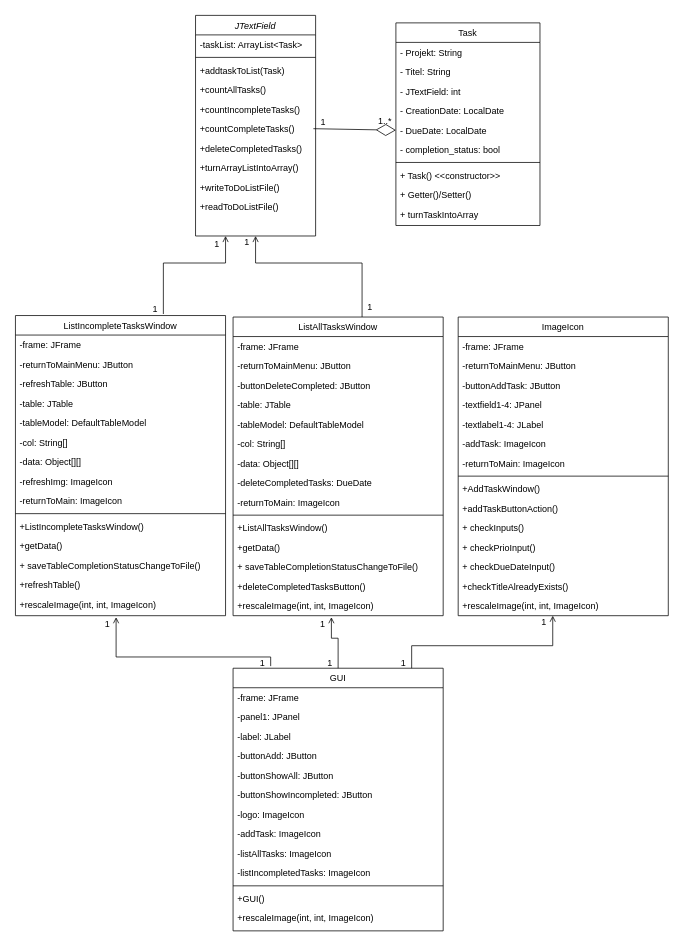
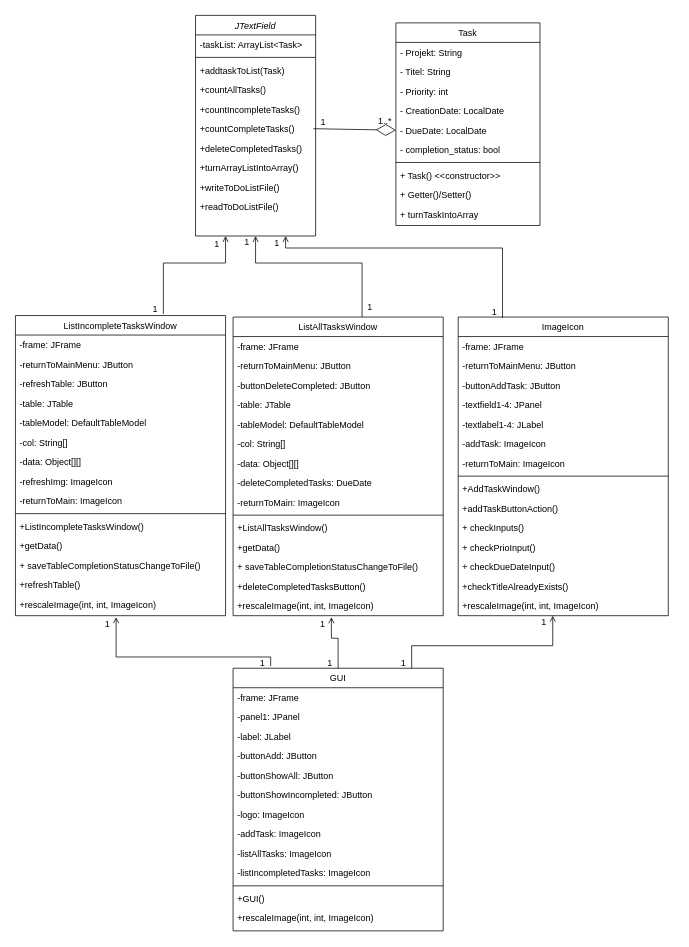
- <mxCell id="32" value="- JTextField: int" style="text;align=left;verticalAlign=top;spacingLeft=4;spacingRight=4;overflow=hidden;rotatable=0;points=[[0,0.5],[1,0.5]];portConstraint=eastwest;rounded=0;shadow=0;html=0;" parent="29" vertex="1"><mxGeometry y="78" width="192" height="26" as="geometry" /></mxCell>
+ <mxCell id="32" value="- Priority: int" style="text;align=left;verticalAlign=top;spacingLeft=4;spacingRight=4;overflow=hidden;rotatable=0;points=[[0,0.5],[1,0.5]];portConstraint=eastwest;rounded=0;shadow=0;html=0;" parent="29" vertex="1"><mxGeometry y="78" width="192" height="26" as="geometry" /></mxCell>
+ <mxCell id="82" value="" style="endArrow=open;shadow=0;strokeWidth=1;rounded=0;curved=0;endFill=1;edgeStyle=elbowEdgeStyle;elbow=vertical;exitX=0.211;exitY=0.003;exitDx=0;exitDy=0;exitPerimeter=0;entryX=0.75;entryY=1;entryDx=0;entryDy=0;" parent="1" source="66" target="2" edge="1"><mxGeometry x="0.5" y="41" relative="1" as="geometry"><mxPoint x="702" y="410" as="sourcePoint" /><mxPoint x="420" y="300" as="targetPoint" /><mxPoint x="-40" y="32" as="offset" /><Array as="points"><mxPoint x="530" y="330" /><mxPoint x="780" y="422" /></Array></mxGeometry></mxCell>
+ <mxCell id="83" value="1" style="resizable=0;align=left;verticalAlign=bottom;labelBackgroundColor=none;fontSize=12;" parent="82" connectable="0" vertex="1"><mxGeometry x="-1" relative="1" as="geometry"><mxPoint x="-16" as="offset" /></mxGeometry></mxCell>
+ <mxCell id="84" value="1" style="resizable=0;align=right;verticalAlign=bottom;labelBackgroundColor=none;fontSize=12;" parent="82" connectable="0" vertex="1"><mxGeometry x="1" relative="1" as="geometry"><mxPoint x="-7" y="17" as="offset" /></mxGeometry></mxCell>
